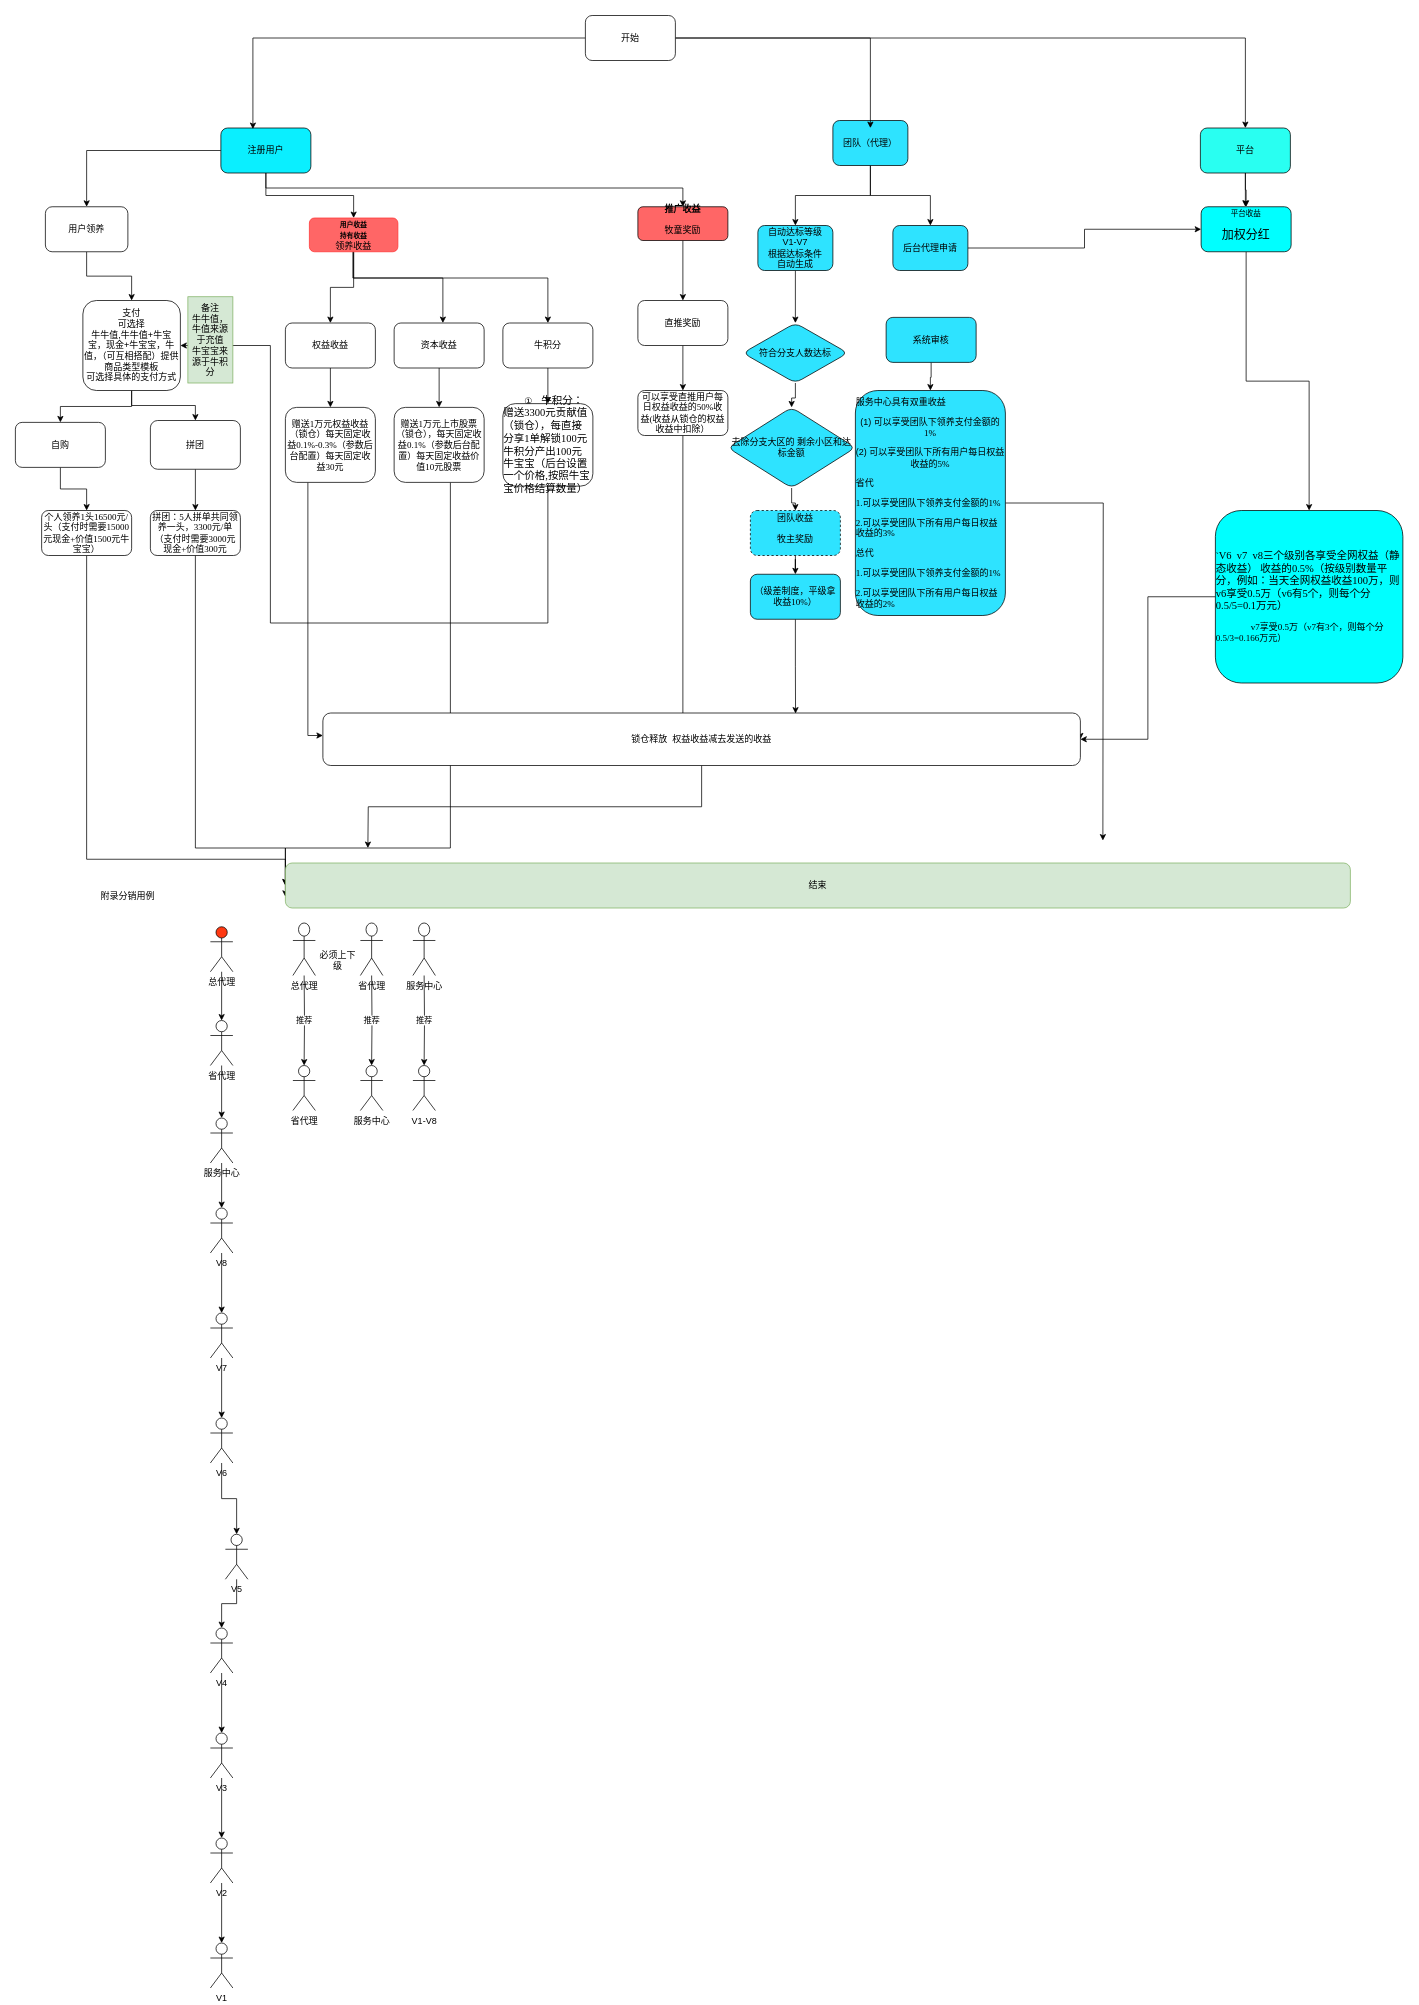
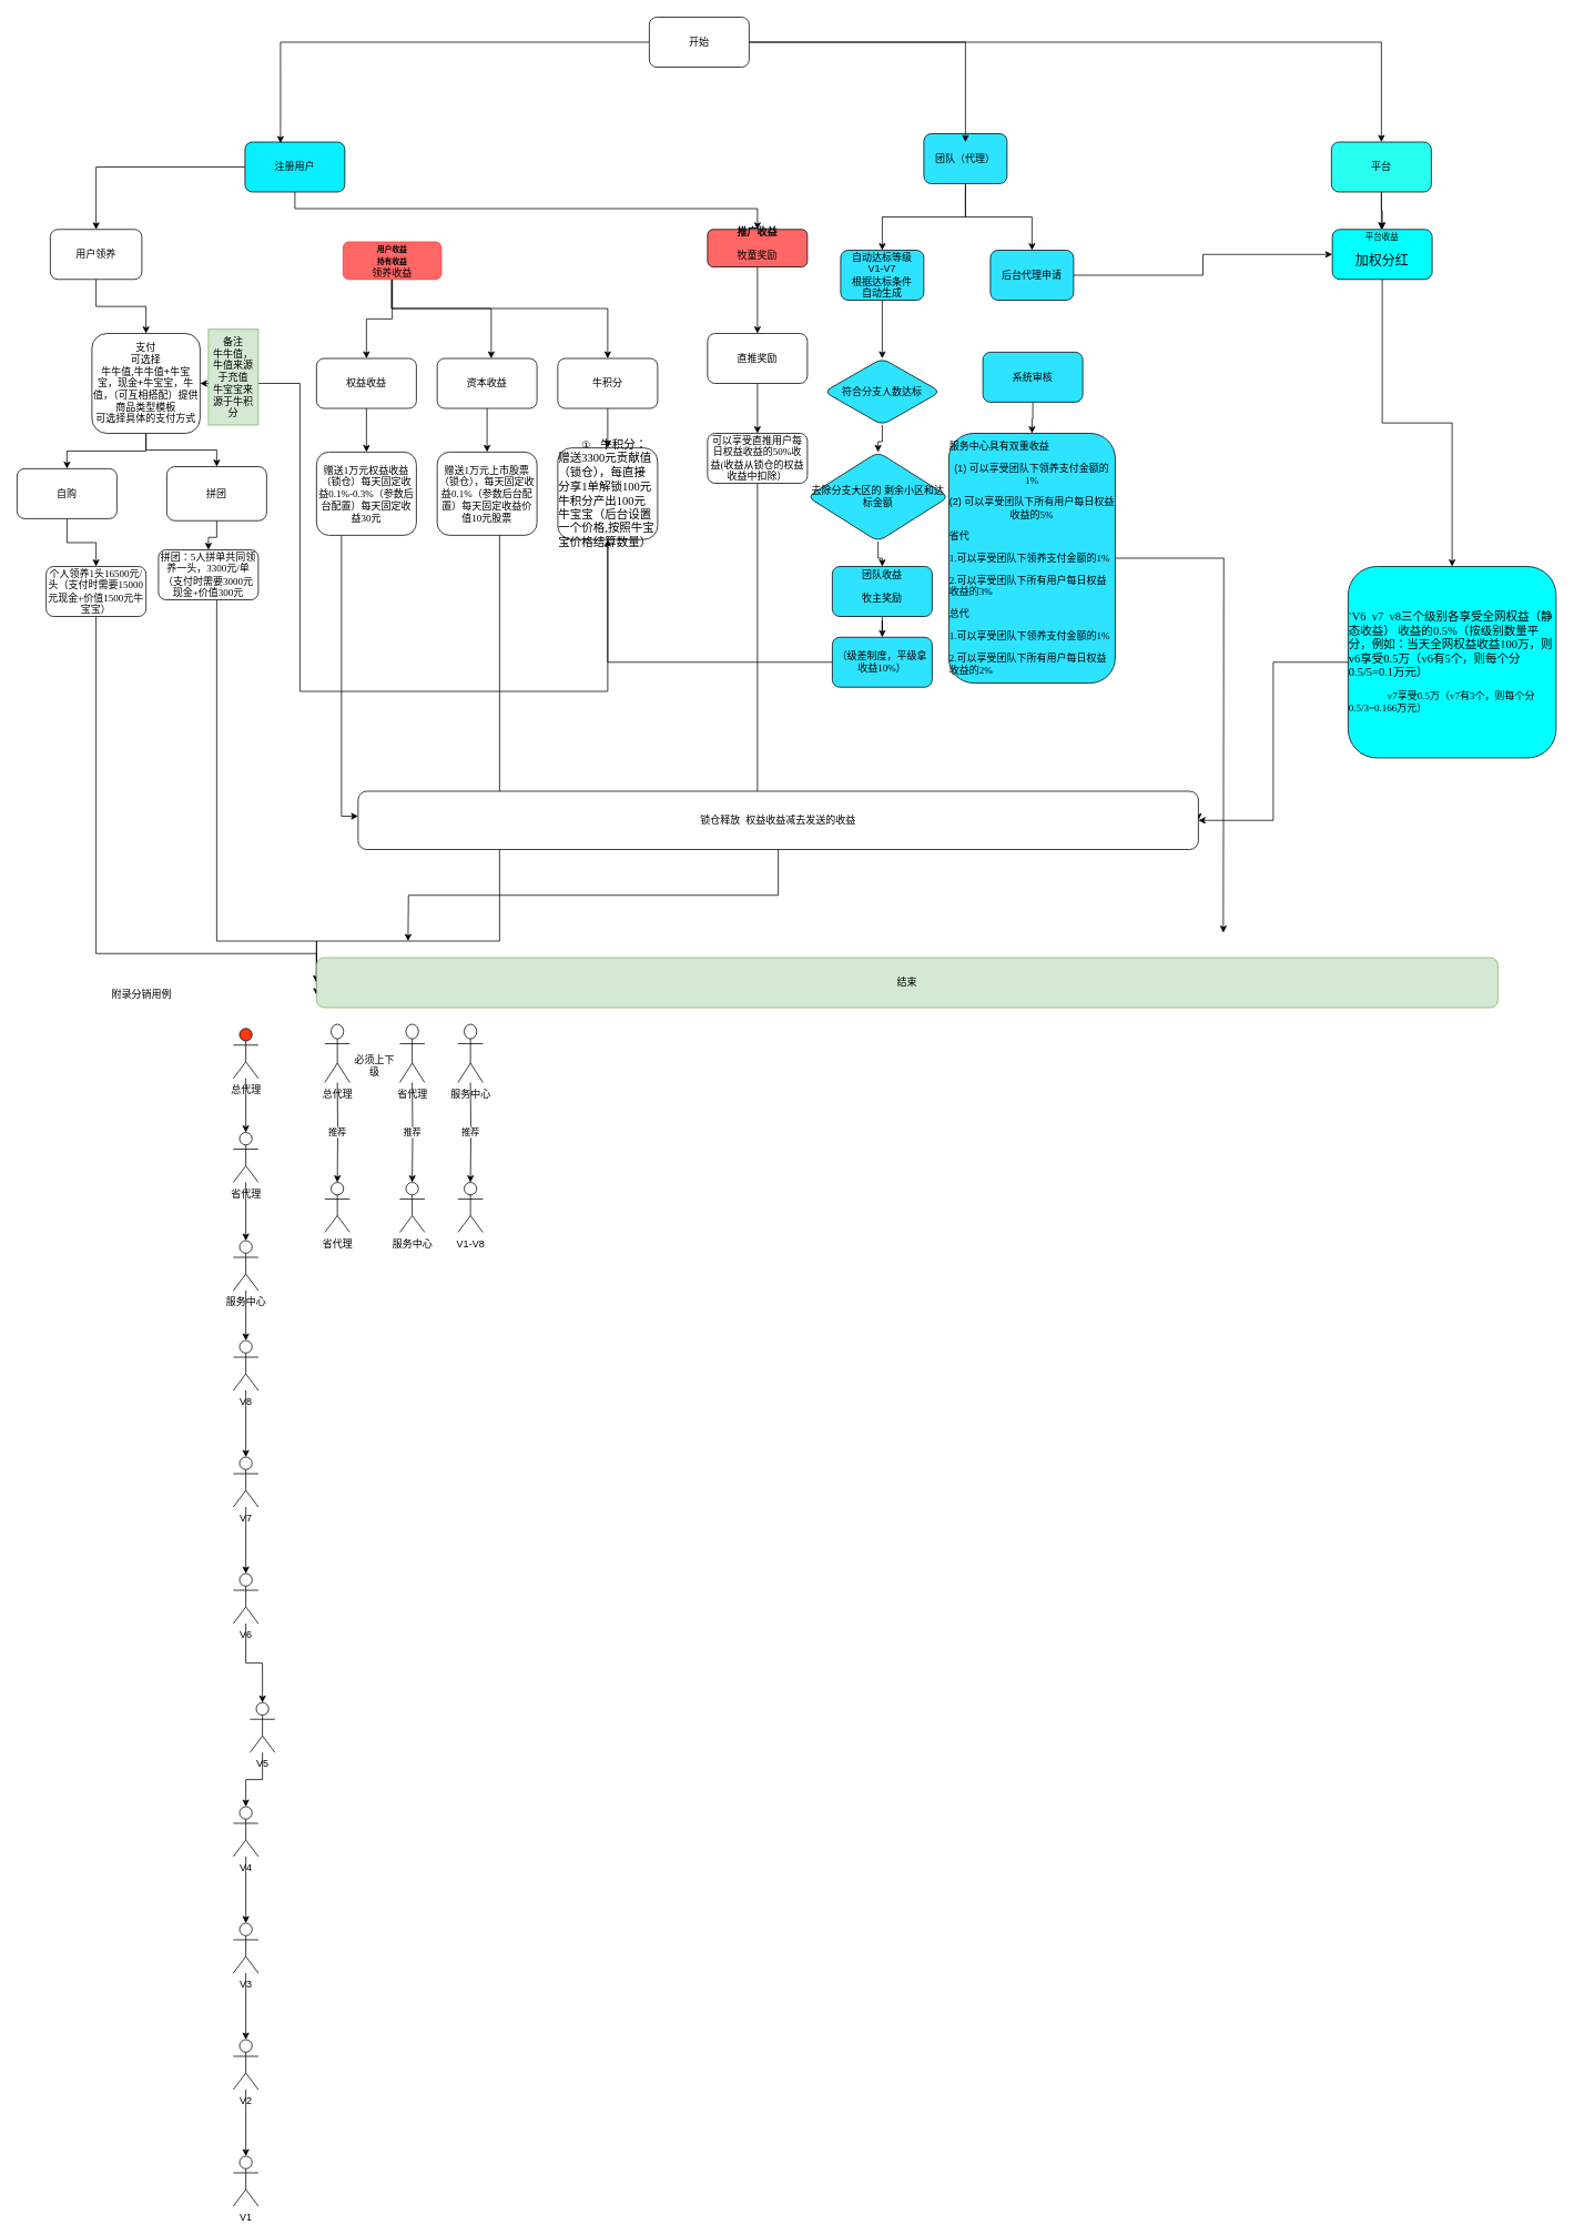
- <mxCell id="3" value="" style="edgeStyle=orthogonalEdgeStyle;rounded=0;orthogonalLoop=1;jettySize=auto;html=1;" parent="1" source="5" target="15" edge="1"><mxGeometry relative="1" as="geometry" /></mxCell>
- <mxCell id="29" value="&lt;p class=&quot;MsoNormal&quot;&gt;&lt;font face=&quot;宋体&quot;&gt;拼团：&lt;/font&gt;&lt;font face=&quot;Calibri&quot;&gt;5&lt;/font&gt;&lt;font face=&quot;宋体&quot;&gt;人拼单共同领养一头，&lt;/font&gt;&lt;font face=&quot;Calibri&quot;&gt;3300&lt;/font&gt;&lt;font face=&quot;宋体&quot;&gt;元&lt;/font&gt;&lt;font face=&quot;Calibri&quot;&gt;/&lt;/font&gt;&lt;font face=&quot;宋体&quot;&gt;单（支付时需要&lt;/font&gt;&lt;font face=&quot;Calibri&quot;&gt;3000&lt;/font&gt;&lt;font face=&quot;宋体&quot;&gt;元现金&lt;/font&gt;&lt;font face=&quot;Calibri&quot;&gt;+&lt;/font&gt;&lt;font face=&quot;宋体&quot;&gt;价值&lt;/font&gt;&lt;font face=&quot;Calibri&quot;&gt;300&lt;/font&gt;&lt;font face=&quot;宋体&quot;&gt;元&lt;/font&gt;&lt;/p&gt;" style="whiteSpace=wrap;html=1;rounded=1;" parent="1" vertex="1"><mxGeometry x="200" y="680" width="120" height="60" as="geometry" /></mxCell>
+ <mxCell id="29" value="&lt;p class=&quot;MsoNormal&quot;&gt;&lt;font face=&quot;宋体&quot;&gt;拼团：&lt;/font&gt;&lt;font face=&quot;Calibri&quot;&gt;5&lt;/font&gt;&lt;font face=&quot;宋体&quot;&gt;人拼单共同领养一头，&lt;/font&gt;&lt;font face=&quot;Calibri&quot;&gt;3300&lt;/font&gt;&lt;font face=&quot;宋体&quot;&gt;元&lt;/font&gt;&lt;font face=&quot;Calibri&quot;&gt;/&lt;/font&gt;&lt;font face=&quot;宋体&quot;&gt;单（支付时需要&lt;/font&gt;&lt;font face=&quot;Calibri&quot;&gt;3000&lt;/font&gt;&lt;font face=&quot;宋体&quot;&gt;元现金&lt;/font&gt;&lt;font face=&quot;Calibri&quot;&gt;+&lt;/font&gt;&lt;font face=&quot;宋体&quot;&gt;价值&lt;/font&gt;&lt;font face=&quot;Calibri&quot;&gt;300&lt;/font&gt;&lt;font face=&quot;宋体&quot;&gt;元&lt;/font&gt;&lt;/p&gt;" style="whiteSpace=wrap;html=1;rounded=1;" parent="1" vertex="1"><mxGeometry x="190" y="660" width="120" height="60" as="geometry" /></mxCell>
- <mxCell id="99" value="团队收益&lt;br style=&quot;--tw-border-spacing-x: 0; --tw-border-spacing-y: 0; --tw-translate-x: 0; --tw-translate-y: 0; --tw-rotate: 0; --tw-skew-x: 0; --tw-skew-y: 0; --tw-scale-x: 1; --tw-scale-y: 1; --tw-scroll-snap-strictness: proximity; --tw-ring-offset-width: 0px; --tw-ring-offset-color: #fff; --tw-ring-color: rgba(59, 130, 246, 0.5); --tw-ring-offset-shadow: 0 0 #0000; --tw-ring-shadow: 0 0 #0000; --tw-shadow: 0 0 #0000; --tw-shadow-colored: 0 0 #0000; border-color: var(--border-color);&quot;&gt;&lt;p style=&quot;--tw-border-spacing-x: 0; --tw-border-spacing-y: 0; --tw-translate-x: 0; --tw-translate-y: 0; --tw-rotate: 0; --tw-skew-x: 0; --tw-skew-y: 0; --tw-scale-x: 1; --tw-scale-y: 1; --tw-scroll-snap-strictness: proximity; --tw-ring-offset-width: 0px; --tw-ring-offset-color: #fff; --tw-ring-color: rgba(59, 130, 246, 0.5); --tw-ring-offset-shadow: 0 0 #0000; --tw-ring-shadow: 0 0 #0000; --tw-shadow: 0 0 #0000; --tw-shadow-colored: 0 0 #0000; border-color: var(--border-color);&quot; class=&quot;MsoNormal&quot;&gt;&lt;font style=&quot;--tw-border-spacing-x: 0; --tw-border-spacing-y: 0; --tw-translate-x: 0; --tw-translate-y: 0; --tw-rotate: 0; --tw-skew-x: 0; --tw-skew-y: 0; --tw-scale-x: 1; --tw-scale-y: 1; --tw-scroll-snap-strictness: proximity; --tw-ring-offset-width: 0px; --tw-ring-offset-color: #fff; --tw-ring-color: rgba(59, 130, 246, 0.5); --tw-ring-offset-shadow: 0 0 #0000; --tw-ring-shadow: 0 0 #0000; --tw-shadow: 0 0 #0000; --tw-shadow-colored: 0 0 #0000; border-color: var(--border-color);&quot; face=&quot;宋体&quot;&gt;牧主奖励&lt;/font&gt;&lt;/p&gt;" style="whiteSpace=wrap;html=1;fillColor=#2EE3FF;rounded=1;dashed=1;" vertex="1" parent="1"><mxGeometry x="1000" y="680" width="120" height="60" as="geometry" /></mxCell>
+ <mxCell id="99" value="团队收益&lt;br style=&quot;--tw-border-spacing-x: 0; --tw-border-spacing-y: 0; --tw-translate-x: 0; --tw-translate-y: 0; --tw-rotate: 0; --tw-skew-x: 0; --tw-skew-y: 0; --tw-scale-x: 1; --tw-scale-y: 1; --tw-scroll-snap-strictness: proximity; --tw-ring-offset-width: 0px; --tw-ring-offset-color: #fff; --tw-ring-color: rgba(59, 130, 246, 0.5); --tw-ring-offset-shadow: 0 0 #0000; --tw-ring-shadow: 0 0 #0000; --tw-shadow: 0 0 #0000; --tw-shadow-colored: 0 0 #0000; border-color: var(--border-color);&quot;&gt;&lt;p style=&quot;--tw-border-spacing-x: 0; --tw-border-spacing-y: 0; --tw-translate-x: 0; --tw-translate-y: 0; --tw-rotate: 0; --tw-skew-x: 0; --tw-skew-y: 0; --tw-scale-x: 1; --tw-scale-y: 1; --tw-scroll-snap-strictness: proximity; --tw-ring-offset-width: 0px; --tw-ring-offset-color: #fff; --tw-ring-color: rgba(59, 130, 246, 0.5); --tw-ring-offset-shadow: 0 0 #0000; --tw-ring-shadow: 0 0 #0000; --tw-shadow: 0 0 #0000; --tw-shadow-colored: 0 0 #0000; border-color: var(--border-color);&quot; class=&quot;MsoNormal&quot;&gt;&lt;font style=&quot;--tw-border-spacing-x: 0; --tw-border-spacing-y: 0; --tw-translate-x: 0; --tw-translate-y: 0; --tw-rotate: 0; --tw-skew-x: 0; --tw-skew-y: 0; --tw-scale-x: 1; --tw-scale-y: 1; --tw-scroll-snap-strictness: proximity; --tw-ring-offset-width: 0px; --tw-ring-offset-color: #fff; --tw-ring-color: rgba(59, 130, 246, 0.5); --tw-ring-offset-shadow: 0 0 #0000; --tw-ring-shadow: 0 0 #0000; --tw-shadow: 0 0 #0000; --tw-shadow-colored: 0 0 #0000; border-color: var(--border-color);&quot; face=&quot;宋体&quot;&gt;牧主奖励&lt;/font&gt;&lt;/p&gt;" style="whiteSpace=wrap;html=1;fillColor=#2EE3FF;rounded=1;" vertex="1" parent="1"><mxGeometry x="1000" y="680" width="120" height="60" as="geometry" /></mxCell>
- <mxCell id="100" style="edgeStyle=orthogonalEdgeStyle;rounded=0;orthogonalLoop=1;jettySize=auto;html=1;entryX=0.624;entryY=0.01;entryDx=0;entryDy=0;entryPerimeter=0;" edge="1" parent="1" source="101" target="93"><mxGeometry relative="1" as="geometry"><mxPoint x="1060" y="940" as="targetPoint" /></mxGeometry></mxCell>
+ <mxCell id="100" style="edgeStyle=orthogonalEdgeStyle;rounded=0;orthogonalLoop=1;jettySize=auto;html=1;" edge="1" parent="1" source="101" target="27"><mxGeometry relative="1" as="geometry"><mxPoint x="1060" y="940" as="targetPoint" /></mxGeometry></mxCell>
